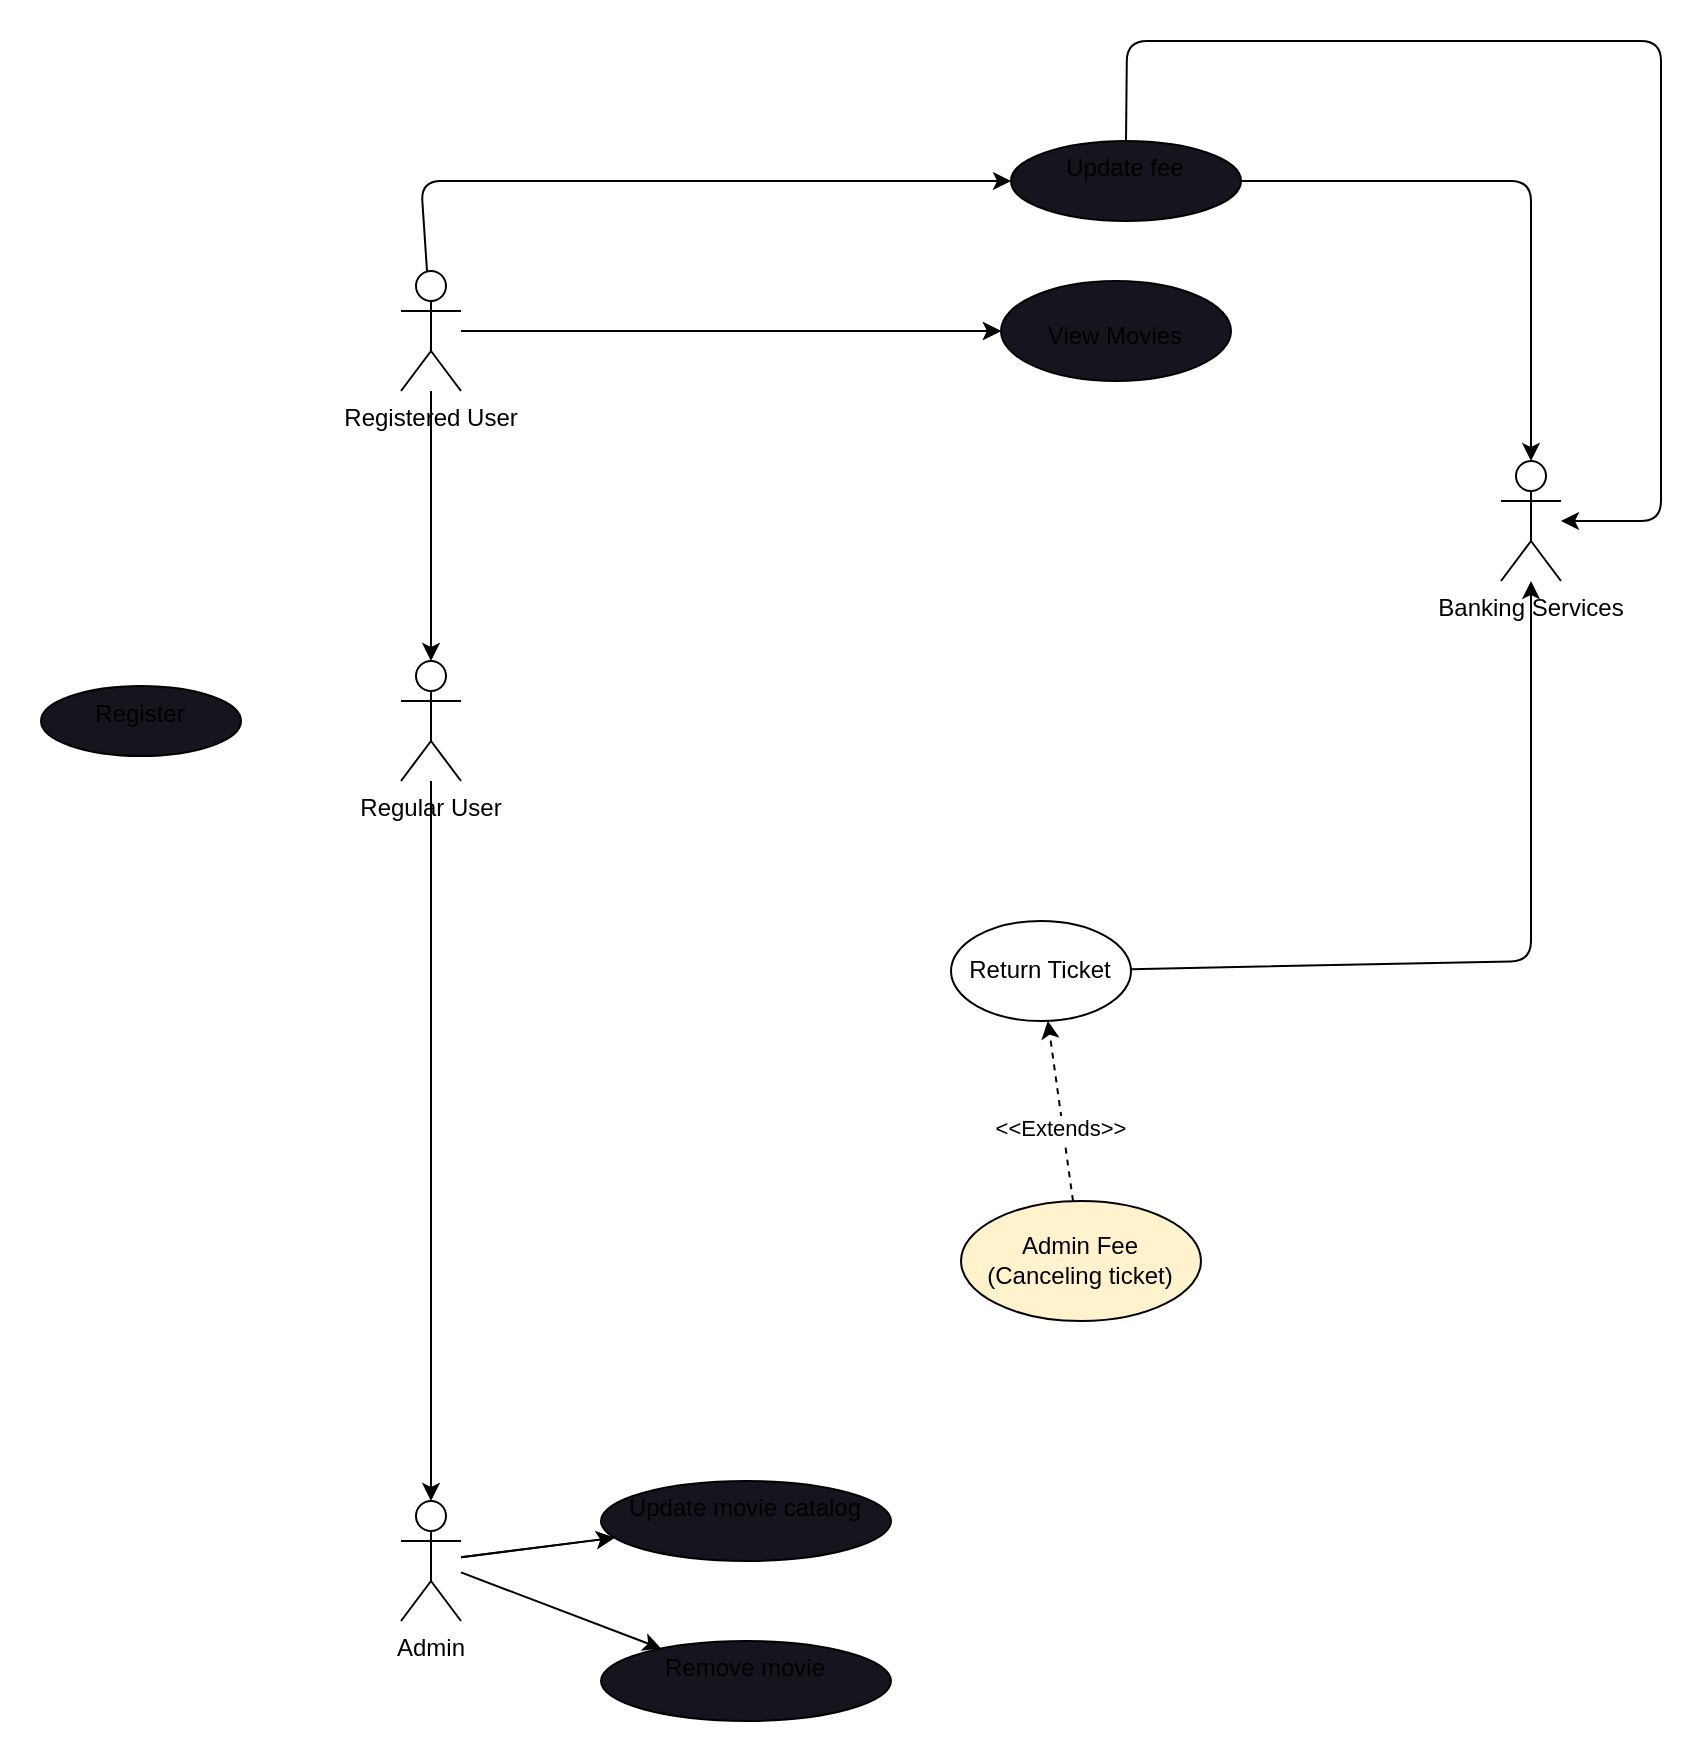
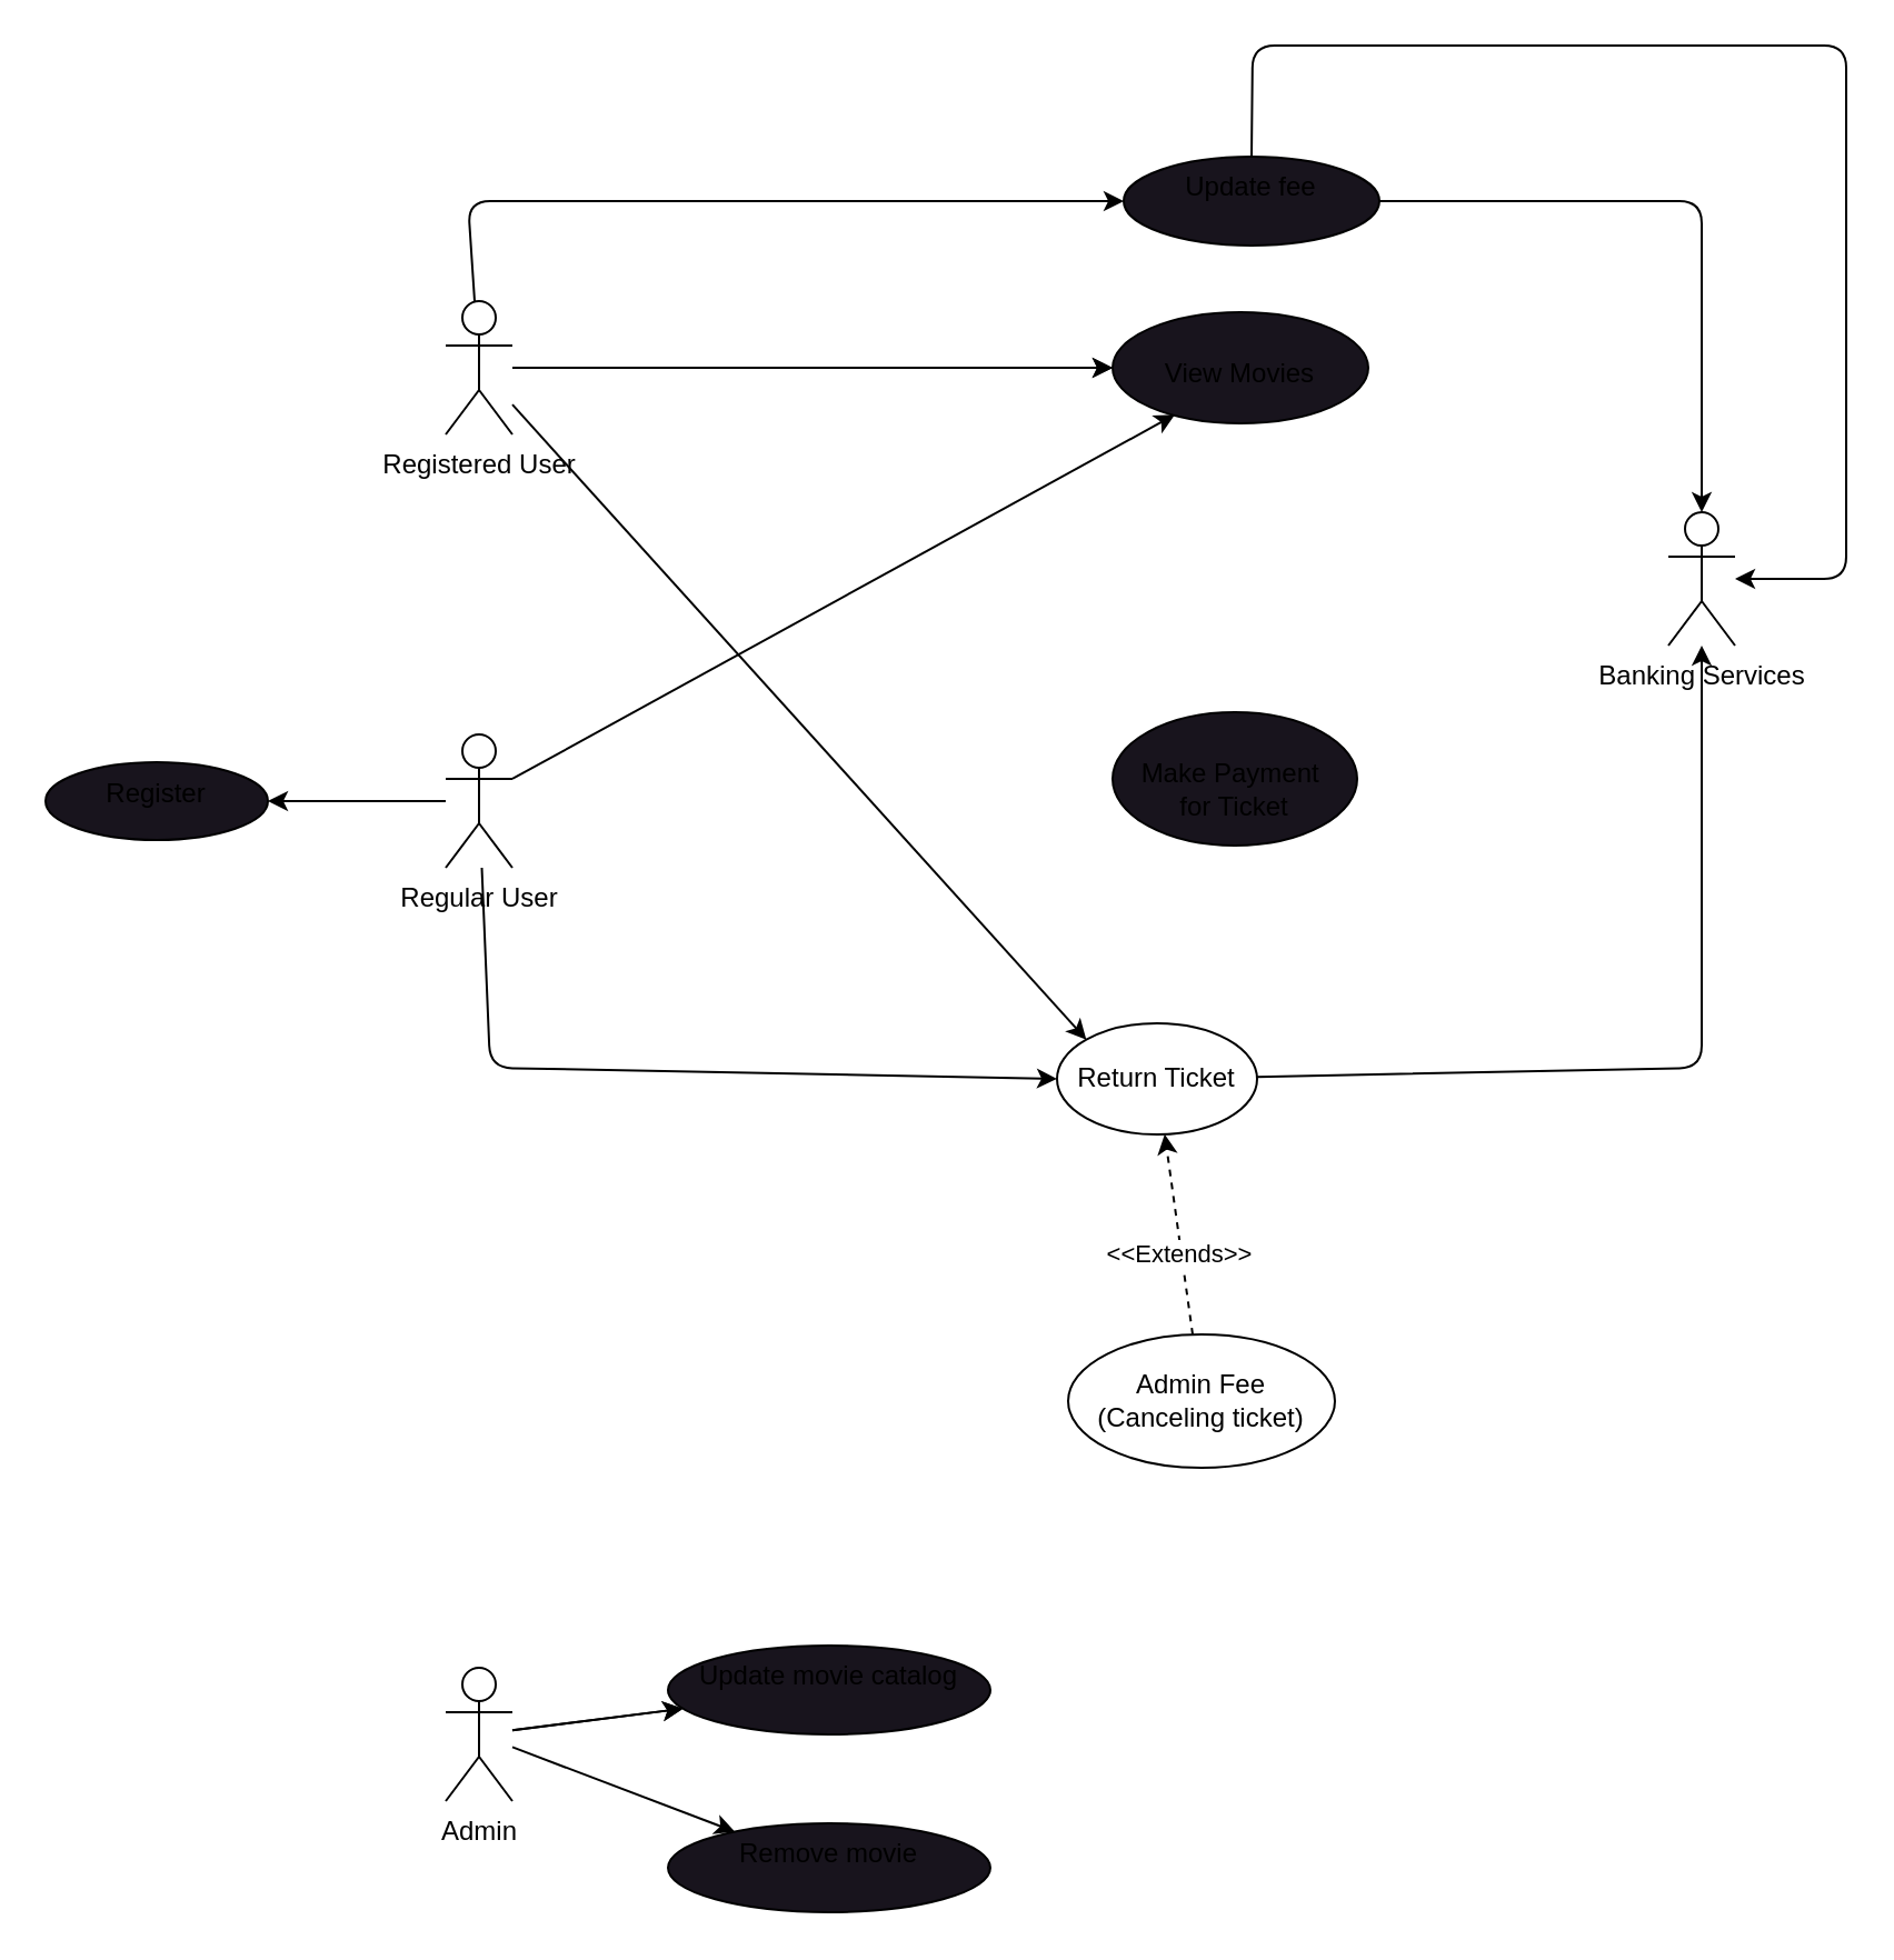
- <mxCell id="5" style="edgeStyle=none;html=1;" edge="1" parent="1" source="7" target="14"><mxGeometry relative="1" as="geometry" /></mxCell>
+ <mxCell id="5" style="edgeStyle=none;html=1;entryX=0;entryY=0;entryDx=0;entryDy=0;" edge="1" parent="1" source="7" target="25"><mxGeometry relative="1" as="geometry" /></mxCell>
+ <mxCell id="12" style="edgeStyle=none;html=1;exitX=1;exitY=0.333;exitDx=0;exitDy=0;exitPerimeter=0;entryX=0.243;entryY=0.923;entryDx=0;entryDy=0;entryPerimeter=0;" edge="1" parent="1" source="14" target="17"><mxGeometry relative="1" as="geometry" /></mxCell>
+ <mxCell id="16" value="&lt;br&gt;Make Payment&amp;nbsp;&lt;br&gt;for Ticket" style="ellipse;whiteSpace=wrap;html=1;verticalAlign=top;fillColor=rgb(24, 20, 29);" vertex="1" parent="1"><mxGeometry x="500" y="320" width="110" height="60" as="geometry" /></mxCell>
+ <mxCell id="13" style="edgeStyle=none;html=1;entryX=0;entryY=0.5;entryDx=0;entryDy=0;" edge="1" parent="1" source="14" target="25"><mxGeometry relative="1" as="geometry"><Array as="points"><mxPoint x="220" y="480" /></Array></mxGeometry></mxCell>
- <mxCell id="6" value="" style="edgeStyle=none;html=1;" edge="1" parent="1" source="14" target="11"><mxGeometry relative="1" as="geometry" /></mxCell>
+ <mxCell id="6" value="" style="edgeStyle=none;html=1;" edge="1" parent="1" source="14" target="26"><mxGeometry relative="1" as="geometry" /></mxCell>
- <mxCell id="23" value="Admin Fee&lt;br&gt;(Canceling ticket)" style="ellipse;whiteSpace=wrap;html=1;fillColor=#fff2cc;" vertex="1" parent="1"><mxGeometry x="480" y="600" width="120" height="60" as="geometry" /></mxCell>
+ <mxCell id="23" value="Admin Fee&lt;br&gt;(Canceling ticket)" style="ellipse;whiteSpace=wrap;html=1;" vertex="1" parent="1"><mxGeometry x="480" y="600" width="120" height="60" as="geometry" /></mxCell>
